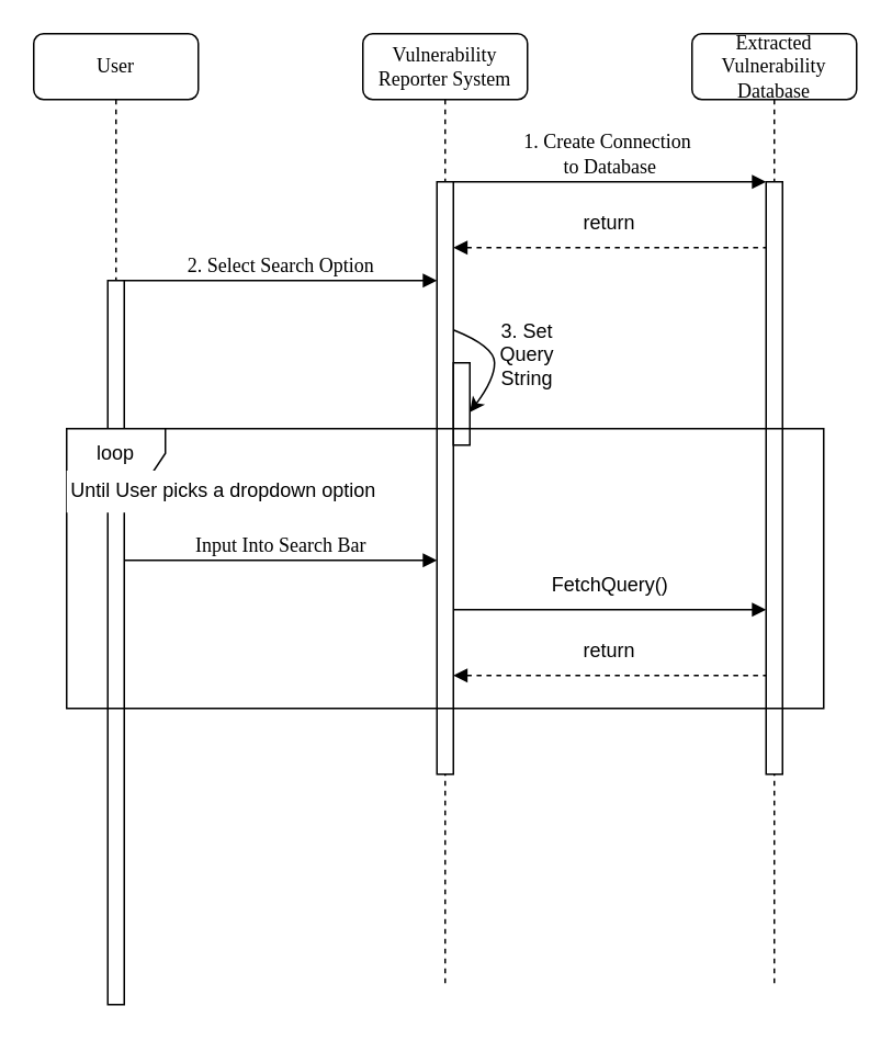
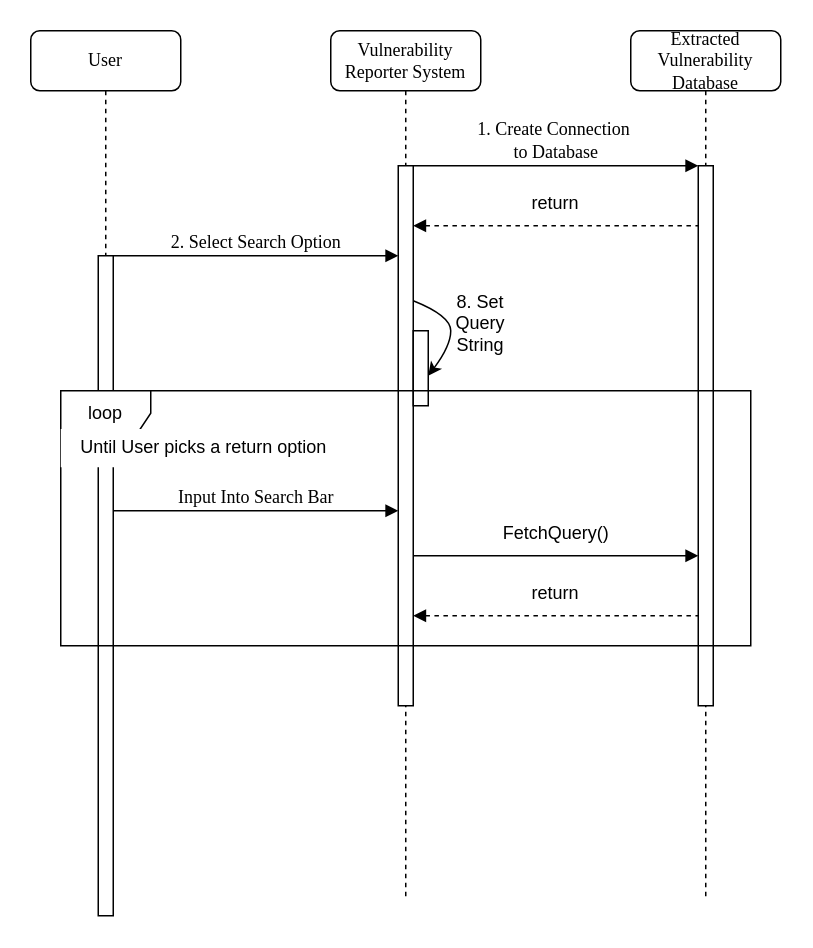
- <mxCell id="13" value="3. Set Query String" style="text;html=1;align=center;verticalAlign=middle;whiteSpace=wrap;rounded=0;" vertex="1" parent="1"><mxGeometry x="290" y="200" width="60" height="30" as="geometry" /></mxCell>
+ <mxCell id="13" value="8. Set Query String" style="text;html=1;align=center;verticalAlign=middle;whiteSpace=wrap;rounded=0;" vertex="1" parent="1"><mxGeometry x="290" y="200" width="60" height="30" as="geometry" /></mxCell>
- <mxCell id="24" value="Until User picks a dropdown option" style="text;html=1;align=center;verticalAlign=middle;whiteSpace=wrap;rounded=0;fillColor=default;" vertex="1" parent="22"><mxGeometry y="25.5" width="191.33" height="25.5" as="geometry" /></mxCell>
+ <mxCell id="24" value="Until User picks a return option" style="text;html=1;align=center;verticalAlign=middle;whiteSpace=wrap;rounded=0;fillColor=default;" vertex="1" parent="22"><mxGeometry y="25.5" width="191.33" height="25.5" as="geometry" /></mxCell>
